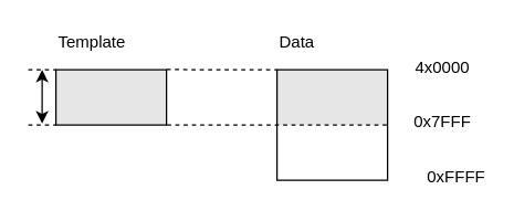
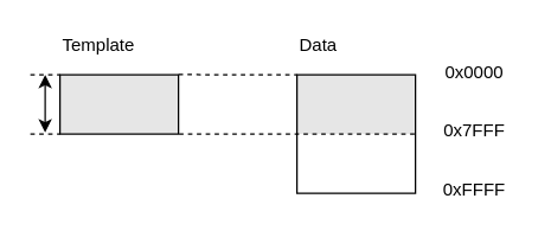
- <mxCell id="6" value="4x0000" style="text;html=1;strokeColor=none;fillColor=none;align=center;verticalAlign=middle;whiteSpace=wrap;rounded=0;" parent="1" vertex="1"><mxGeometry x="290" y="39" width="60" height="20" as="geometry" /></mxCell>
+ <mxCell id="6" value="0x0000" style="text;html=1;strokeColor=none;fillColor=none;align=center;verticalAlign=middle;whiteSpace=wrap;rounded=0;" parent="1" vertex="1"><mxGeometry x="290" y="39" width="60" height="20" as="geometry" /></mxCell>
- <mxCell id="7" value="0xFFFF" style="text;html=1;strokeColor=none;fillColor=none;align=center;verticalAlign=middle;whiteSpace=wrap;rounded=0;" parent="1" vertex="1"><mxGeometry x="300" y="118" width="60" height="20" as="geometry" /></mxCell>
+ <mxCell id="7" value="0xFFFF" style="text;html=1;strokeColor=none;fillColor=none;align=center;verticalAlign=middle;whiteSpace=wrap;rounded=0;" parent="1" vertex="1"><mxGeometry x="290" y="118" width="60" height="20" as="geometry" /></mxCell>
